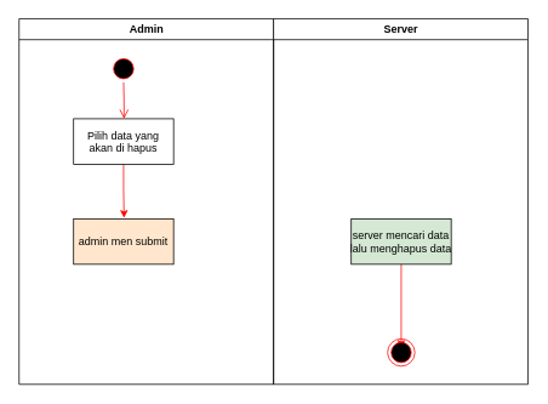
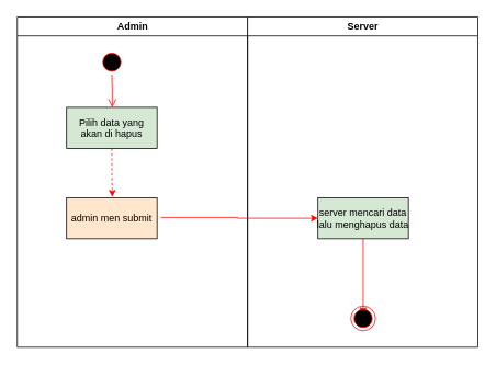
- <mxCell id="6" value="Pilih data yang&#10;akan di hapus" style="" parent="2" vertex="1"><mxGeometry x="60" y="110" width="110" height="50" as="geometry" /></mxCell>
+ <mxCell id="6" value="Pilih data yang&#10;akan di hapus" style="fillColor=#d5e8d4;" parent="2" vertex="1"><mxGeometry x="60" y="110" width="110" height="50" as="geometry" /></mxCell>
- <mxCell id="5" style="edgeStyle=orthogonalEdgeStyle;rounded=0;orthogonalLoop=1;jettySize=auto;html=1;entryX=0.505;entryY=-0.02;entryDx=0;entryDy=0;entryPerimeter=0;strokeColor=#FF0000;" edge="1" parent="2" source="6" target="7"><mxGeometry relative="1" as="geometry" /></mxCell>
+ <mxCell id="5" style="edgeStyle=orthogonalEdgeStyle;rounded=0;orthogonalLoop=1;jettySize=auto;html=1;entryX=0.505;entryY=-0.02;entryDx=0;entryDy=0;entryPerimeter=0;strokeColor=#FF0000;dashed=1;" edge="1" parent="2" source="6" target="7"><mxGeometry relative="1" as="geometry" /></mxCell>
+ <mxCell id="12" style="edgeStyle=orthogonalEdgeStyle;rounded=0;orthogonalLoop=1;jettySize=auto;html=1;entryX=0;entryY=0.5;entryDx=0;entryDy=0;entryPerimeter=0;strokeColor=#FF0000;exitX=1.041;exitY=0.48;exitDx=0;exitDy=0;exitPerimeter=0;" edge="1" parent="1" source="7" target="10"><mxGeometry relative="1" as="geometry" /></mxCell>
